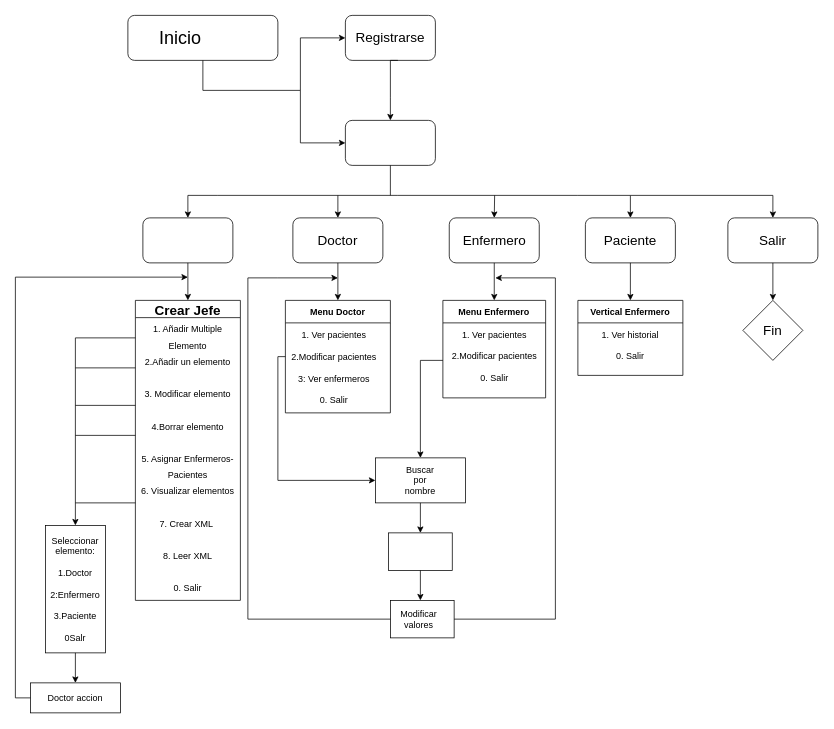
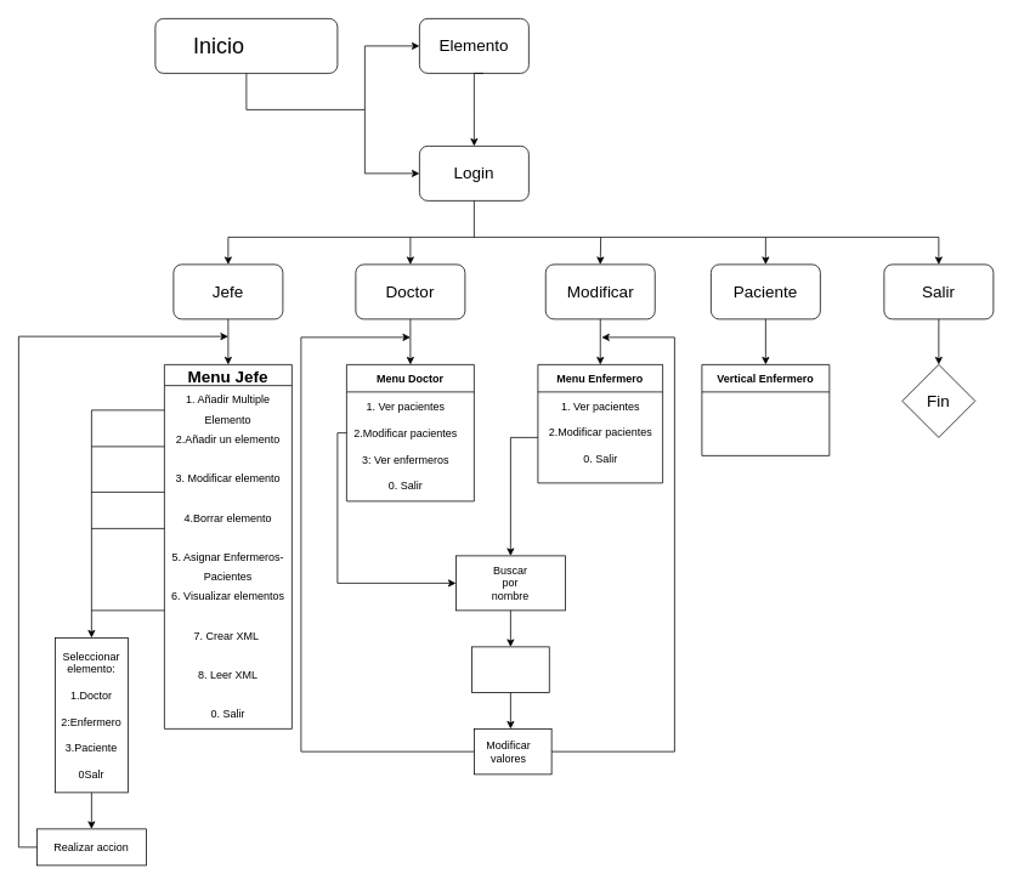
- <mxCell id="10" value="&lt;font style=&quot;font-size: 18px&quot;&gt;Registrarse&lt;/font&gt;" style="text;html=1;strokeColor=none;fillColor=none;align=center;verticalAlign=middle;whiteSpace=wrap;rounded=0;" parent="1" vertex="1"><mxGeometry x="470" y="27.5" width="100" height="45" as="geometry" /></mxCell>
+ <mxCell id="10" value="&lt;font style=&quot;font-size: 18px&quot;&gt;Elemento&lt;/font&gt;" style="text;html=1;strokeColor=none;fillColor=none;align=center;verticalAlign=middle;whiteSpace=wrap;rounded=0;" parent="1" vertex="1"><mxGeometry x="470" y="27.5" width="100" height="45" as="geometry" /></mxCell>
+ <mxCell id="11" value="&lt;font style=&quot;font-size: 18px&quot;&gt;Login&lt;br&gt;&lt;/font&gt;" style="text;html=1;strokeColor=none;fillColor=none;align=center;verticalAlign=middle;whiteSpace=wrap;rounded=0;" parent="1" vertex="1"><mxGeometry x="470" y="167.5" width="100" height="45" as="geometry" /></mxCell>
+ <mxCell id="15" value="&lt;font style=&quot;font-size: 18px&quot;&gt;Jefe&lt;br&gt;&lt;/font&gt;" style="text;html=1;strokeColor=none;fillColor=none;align=center;verticalAlign=middle;whiteSpace=wrap;rounded=0;" parent="1" vertex="1"><mxGeometry x="200" y="297.5" width="100" height="45" as="geometry" /></mxCell>
- <mxCell id="13" value="&lt;font style=&quot;font-size: 18px&quot;&gt;Enfermero&lt;br&gt;&lt;/font&gt;" style="text;html=1;strokeColor=none;fillColor=none;align=center;verticalAlign=middle;whiteSpace=wrap;rounded=0;" parent="1" vertex="1"><mxGeometry x="608.5" y="297.5" width="100" height="45" as="geometry" /></mxCell>
+ <mxCell id="13" value="&lt;font style=&quot;font-size: 18px&quot;&gt;Modificar&lt;br&gt;&lt;/font&gt;" style="text;html=1;strokeColor=none;fillColor=none;align=center;verticalAlign=middle;whiteSpace=wrap;rounded=0;" parent="1" vertex="1"><mxGeometry x="608.5" y="297.5" width="100" height="45" as="geometry" /></mxCell>
- <mxCell id="24" value="Crear Jefe" style="swimlane;fontSize=18;" parent="1" vertex="1"><mxGeometry x="180" y="400" width="140" height="400" as="geometry"><mxRectangle x="110" y="400" width="120" height="30" as="alternateBounds" /></mxGeometry></mxCell>
+ <mxCell id="24" value="Menu Jefe" style="swimlane;fontSize=18;" parent="1" vertex="1"><mxGeometry x="180" y="400" width="140" height="400" as="geometry"><mxRectangle x="110" y="400" width="120" height="30" as="alternateBounds" /></mxGeometry></mxCell>
- <mxCell id="32" value="1. Ver historial&lt;br&gt;&lt;br&gt;0. Salir" style="text;html=1;strokeColor=none;fillColor=none;align=center;verticalAlign=middle;whiteSpace=wrap;rounded=0;" parent="31" vertex="1"><mxGeometry x="25" y="45" width="90" height="30" as="geometry" /></mxCell>
- <mxCell id="54" value="Doctor accion" style="text;html=1;strokeColor=none;fillColor=none;align=center;verticalAlign=middle;whiteSpace=wrap;rounded=0;" parent="1" vertex="1"><mxGeometry x="55" y="915" width="90" height="30" as="geometry" /></mxCell>
+ <mxCell id="54" value="Realizar accion" style="text;html=1;strokeColor=none;fillColor=none;align=center;verticalAlign=middle;whiteSpace=wrap;rounded=0;" parent="1" vertex="1"><mxGeometry x="55" y="915" width="90" height="30" as="geometry" /></mxCell>
